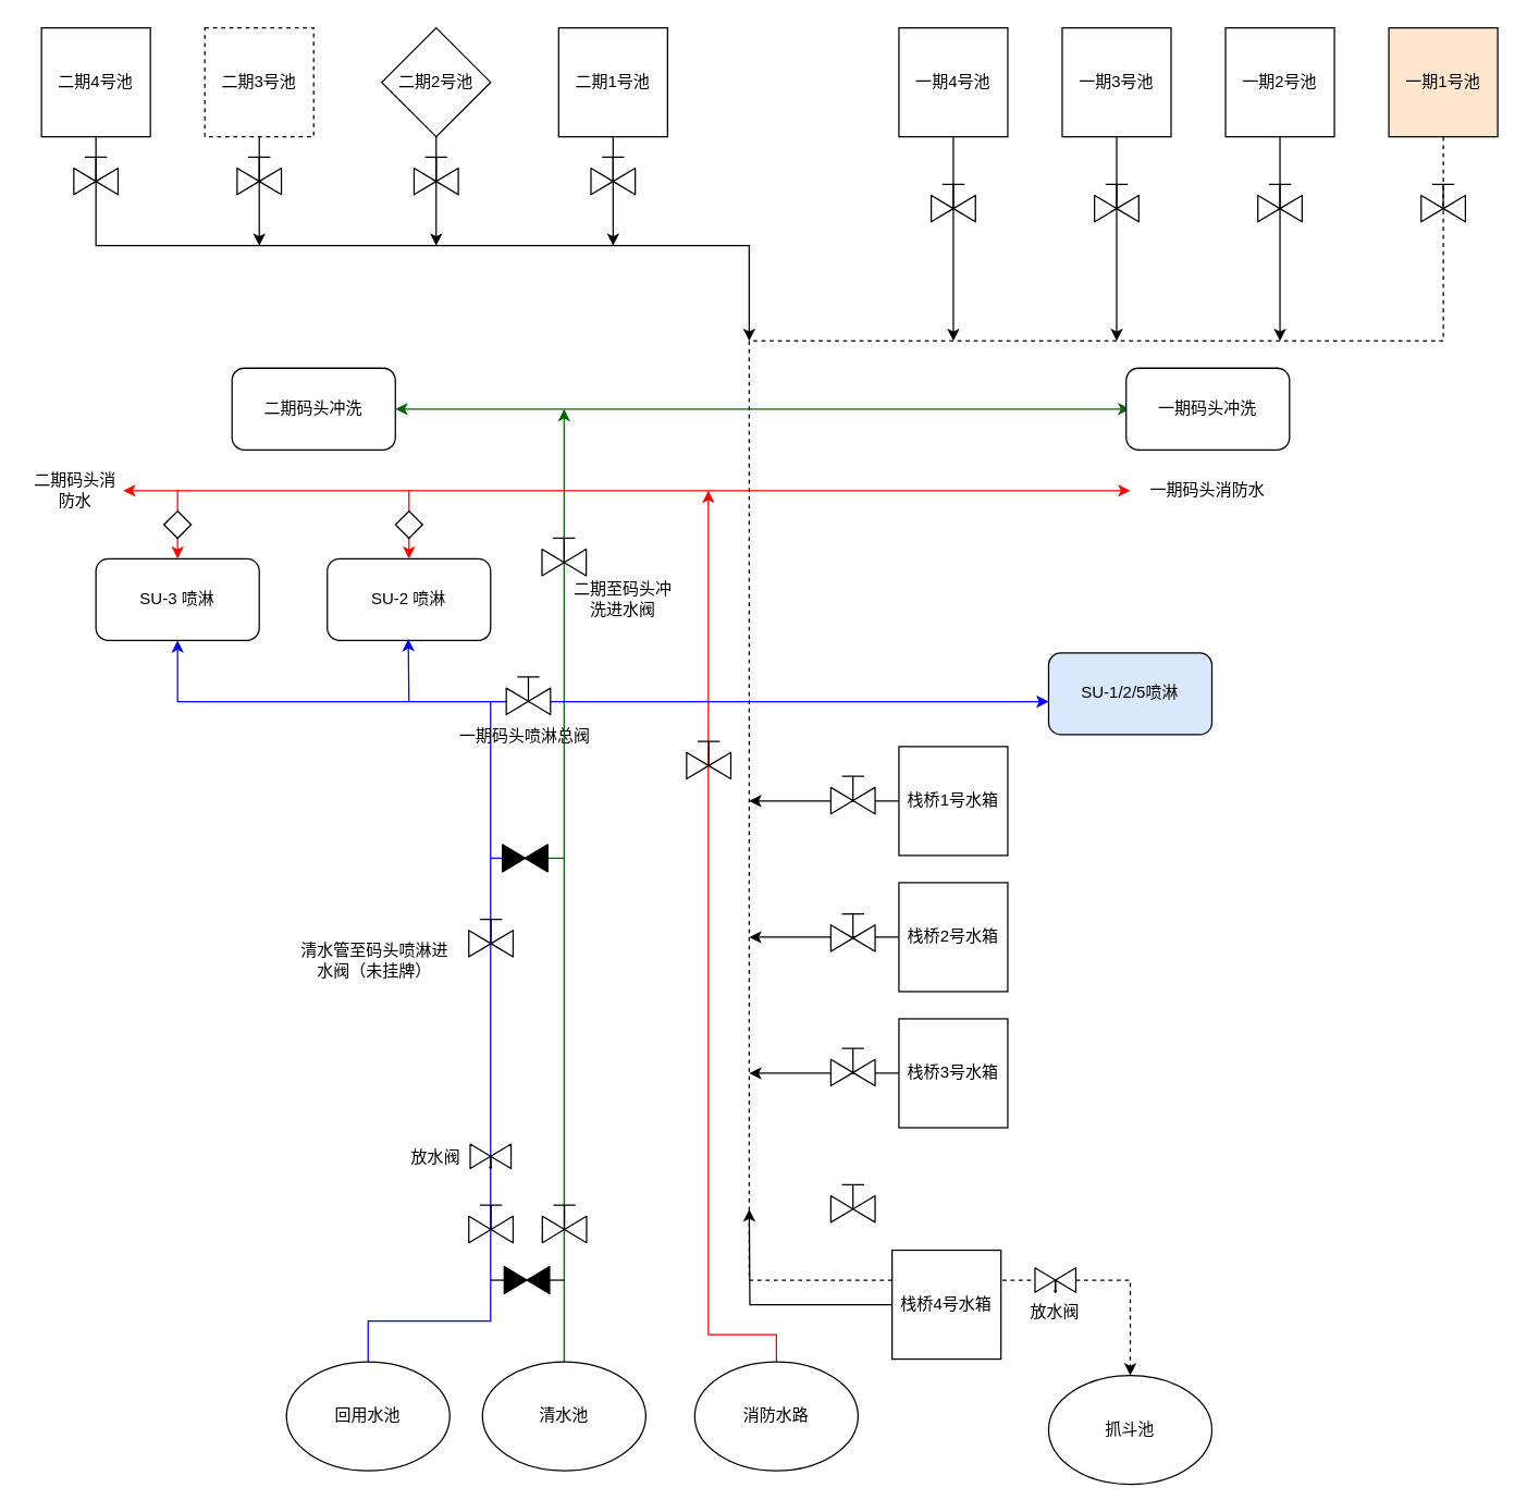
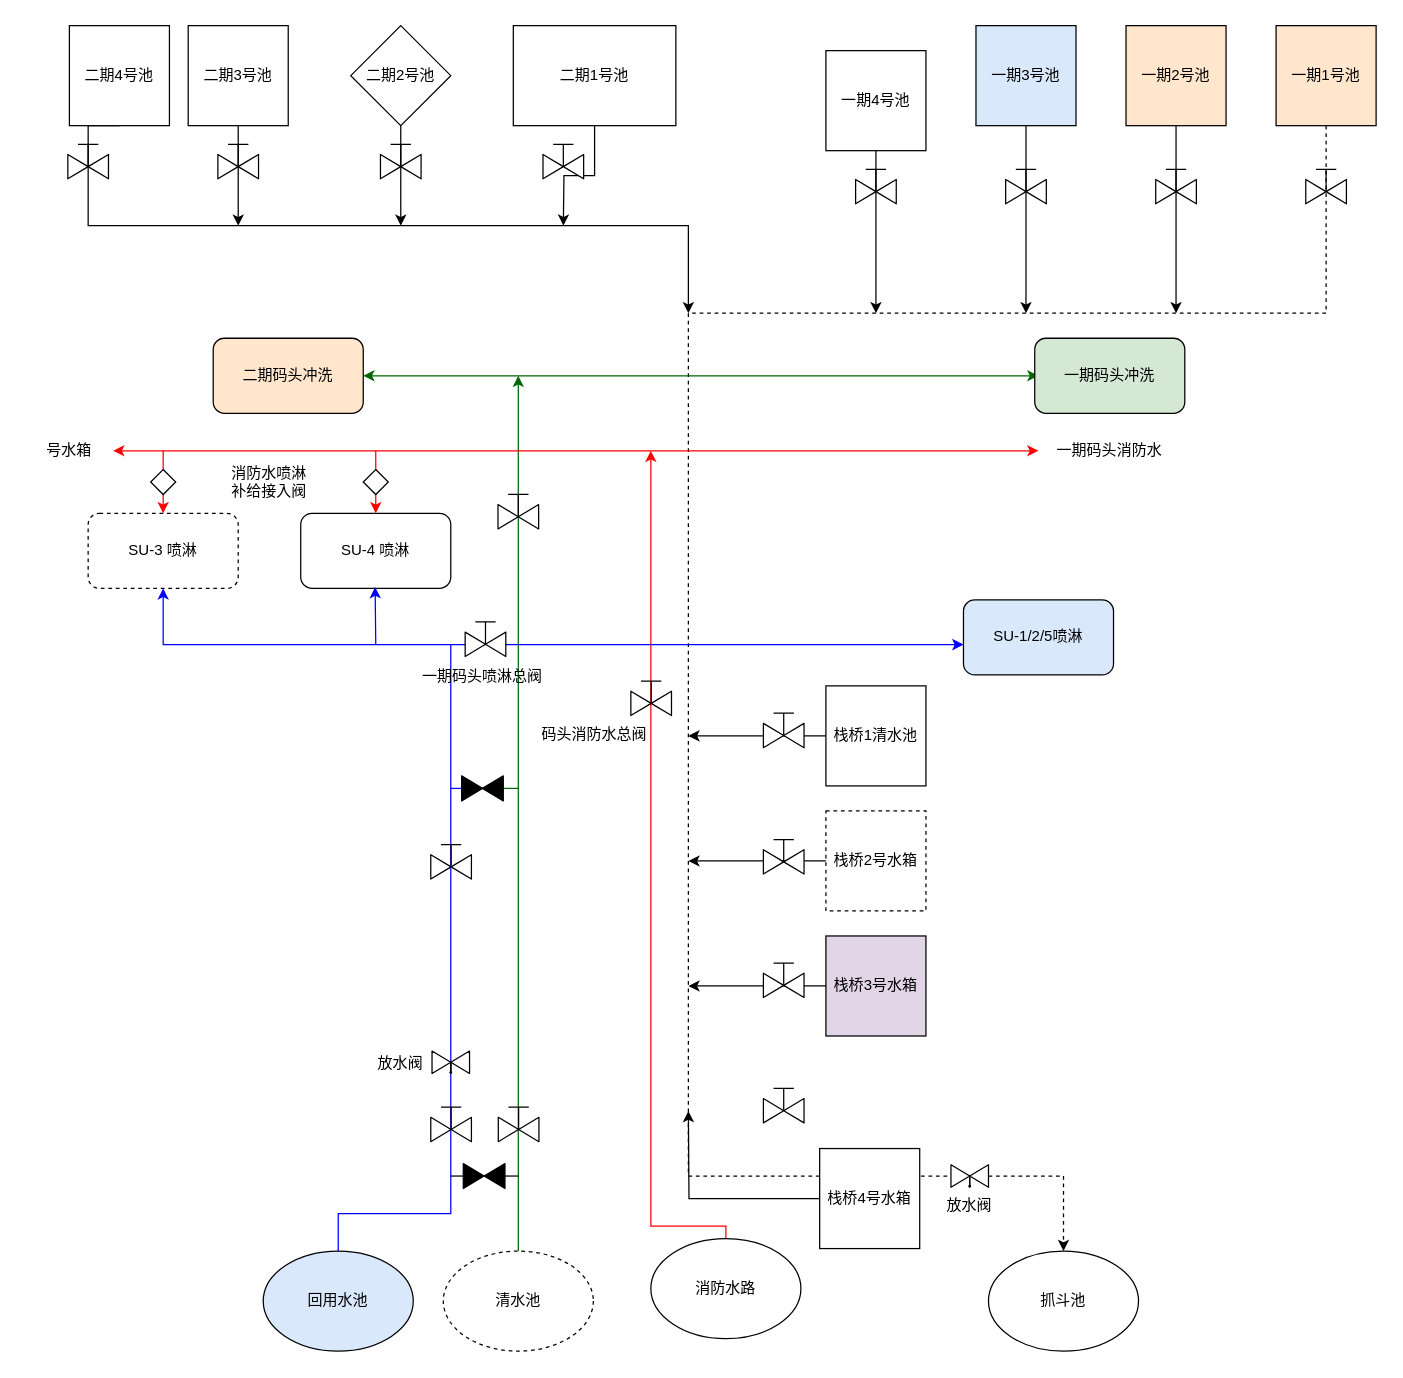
- <mxCell id="3" value="二期4号池" style="whiteSpace=wrap;html=1;aspect=fixed;" parent="1" vertex="1"><mxGeometry x="30" y="20" width="80" height="80" as="geometry" /></mxCell>
+ <mxCell id="3" value="二期4号池" style="whiteSpace=wrap;html=1;aspect=fixed;" parent="1" vertex="1"><mxGeometry x="55" y="20" width="80" height="80" as="geometry" /></mxCell>
- <mxCell id="5" value="二期3号池" style="whiteSpace=wrap;html=1;aspect=fixed;dashed=1;" parent="1" vertex="1"><mxGeometry x="150" y="20" width="80" height="80" as="geometry" /></mxCell>
+ <mxCell id="5" value="二期3号池" style="whiteSpace=wrap;html=1;aspect=fixed;" parent="1" vertex="1"><mxGeometry x="150" y="20" width="80" height="80" as="geometry" /></mxCell>
- <mxCell id="9" value="二期1号池" style="whiteSpace=wrap;html=1;aspect=fixed;" parent="1" vertex="1"><mxGeometry x="410" y="20" width="80" height="80" as="geometry" /></mxCell>
+ <mxCell id="9" value="二期1号池" style="whiteSpace=wrap;html=1;aspect=fixed;" parent="1" vertex="1"><mxGeometry x="410" y="20" width="130" height="80" as="geometry" /></mxCell>
- <mxCell id="11" value="一期4号池" style="whiteSpace=wrap;html=1;aspect=fixed;" parent="1" vertex="1"><mxGeometry x="660" y="20" width="80" height="80" as="geometry" /></mxCell>
+ <mxCell id="11" value="一期4号池" style="whiteSpace=wrap;html=1;aspect=fixed;" parent="1" vertex="1"><mxGeometry x="660" y="40" width="80" height="80" as="geometry" /></mxCell>
- <mxCell id="13" value="一期3号池" style="whiteSpace=wrap;html=1;aspect=fixed;" parent="1" vertex="1"><mxGeometry x="780" y="20" width="80" height="80" as="geometry" /></mxCell>
+ <mxCell id="13" value="一期3号池" style="whiteSpace=wrap;html=1;aspect=fixed;fillColor=#dae8fc;" parent="1" vertex="1"><mxGeometry x="780" y="20" width="80" height="80" as="geometry" /></mxCell>
- <mxCell id="15" value="一期2号池" style="whiteSpace=wrap;html=1;aspect=fixed;" parent="1" vertex="1"><mxGeometry x="900" y="20" width="80" height="80" as="geometry" /></mxCell>
+ <mxCell id="15" value="一期2号池" style="whiteSpace=wrap;html=1;aspect=fixed;fillColor=#ffe6cc;" parent="1" vertex="1"><mxGeometry x="900" y="20" width="80" height="80" as="geometry" /></mxCell>
- <mxCell id="45" value="二期码头冲洗" style="rounded=1;whiteSpace=wrap;html=1;" parent="1" vertex="1"><mxGeometry x="170" y="270" width="120" height="60" as="geometry" /></mxCell>
+ <mxCell id="45" value="二期码头冲洗" style="rounded=1;whiteSpace=wrap;html=1;fillColor=#ffe6cc;" parent="1" vertex="1"><mxGeometry x="170" y="270" width="120" height="60" as="geometry" /></mxCell>
- <mxCell id="48" value="一期码头冲洗" style="rounded=1;whiteSpace=wrap;html=1;" parent="1" vertex="1"><mxGeometry x="827" y="270" width="120" height="60" as="geometry" /></mxCell>
+ <mxCell id="48" value="一期码头冲洗" style="rounded=1;whiteSpace=wrap;html=1;fillColor=#d5e8d4;" parent="1" vertex="1"><mxGeometry x="827" y="270" width="120" height="60" as="geometry" /></mxCell>
- <mxCell id="61" value="二期码头消防水" style="text;html=1;whiteSpace=wrap;strokeColor=none;fillColor=none;align=center;verticalAlign=middle;rounded=0;" parent="1" vertex="1"><mxGeometry x="20" y="345" width="70" height="30" as="geometry" /></mxCell>
+ <mxCell id="61" value="号水箱" style="text;html=1;whiteSpace=wrap;strokeColor=none;fillColor=none;align=center;verticalAlign=middle;rounded=0;" parent="1" vertex="1"><mxGeometry x="20" y="345" width="70" height="30" as="geometry" /></mxCell>
+ <mxCell id="58" value="消防水喷淋补给接入阀" style="text;html=1;whiteSpace=wrap;strokeColor=none;fillColor=none;align=center;verticalAlign=middle;rounded=0;" parent="1" vertex="1"><mxGeometry x="180" y="370" width="70" height="30" as="geometry" /></mxCell>
- <mxCell id="31" value="SU-3 喷淋" style="rounded=1;whiteSpace=wrap;html=1;" parent="1" vertex="1"><mxGeometry x="70" y="410" width="120" height="60" as="geometry" /></mxCell>
+ <mxCell id="31" value="SU-3 喷淋" style="rounded=1;whiteSpace=wrap;html=1;dashed=1;" parent="1" vertex="1"><mxGeometry x="70" y="410" width="120" height="60" as="geometry" /></mxCell>
- <mxCell id="32" value="SU-2 喷淋" style="rounded=1;whiteSpace=wrap;html=1;" parent="1" vertex="1"><mxGeometry x="240" y="410" width="120" height="60" as="geometry" /></mxCell>
+ <mxCell id="32" value="SU-4 喷淋" style="rounded=1;whiteSpace=wrap;html=1;" parent="1" vertex="1"><mxGeometry x="240" y="410" width="120" height="60" as="geometry" /></mxCell>
- <mxCell id="52" value="二期至码头冲洗进水阀" style="text;html=1;whiteSpace=wrap;strokeColor=none;fillColor=none;align=center;verticalAlign=middle;rounded=0;" parent="1" vertex="1"><mxGeometry x="420" y="425" width="74.75" height="30" as="geometry" /></mxCell>
+ <mxCell id="76" value="码头消防水总阀" style="text;html=1;whiteSpace=wrap;strokeColor=none;fillColor=none;align=center;verticalAlign=middle;rounded=0;" vertex="1" parent="1"><mxGeometry x="430.25" y="571.75" width="90" height="30" as="geometry" /></mxCell>
- <mxCell id="27" value="栈桥1号水箱" style="whiteSpace=wrap;html=1;aspect=fixed;" parent="1" vertex="1"><mxGeometry x="660" y="548" width="80" height="80" as="geometry" /></mxCell>
+ <mxCell id="27" value="栈桥1清水池" style="whiteSpace=wrap;html=1;aspect=fixed;" parent="1" vertex="1"><mxGeometry x="660" y="548" width="80" height="80" as="geometry" /></mxCell>
- <mxCell id="25" value="栈桥2号水箱" style="whiteSpace=wrap;html=1;aspect=fixed;" parent="1" vertex="1"><mxGeometry x="660" y="648" width="80" height="80" as="geometry" /></mxCell>
+ <mxCell id="25" value="栈桥2号水箱" style="whiteSpace=wrap;html=1;aspect=fixed;dashed=1;" parent="1" vertex="1"><mxGeometry x="660" y="648" width="80" height="80" as="geometry" /></mxCell>
- <mxCell id="51" value="清水管至码头喷淋进水阀（未挂牌）" style="text;html=1;whiteSpace=wrap;strokeColor=none;fillColor=none;align=center;verticalAlign=middle;rounded=0;" parent="1" vertex="1"><mxGeometry x="220" y="680" width="110" height="50" as="geometry" /></mxCell>
- <mxCell id="29" value="栈桥3号水箱" style="whiteSpace=wrap;html=1;aspect=fixed;" parent="1" vertex="1"><mxGeometry x="660" y="748" width="80" height="80" as="geometry" /></mxCell>
+ <mxCell id="29" value="栈桥3号水箱" style="whiteSpace=wrap;html=1;aspect=fixed;fillColor=#e1d5e7;" parent="1" vertex="1"><mxGeometry x="660" y="748" width="80" height="80" as="geometry" /></mxCell>
- <mxCell id="19" value="回用水池" style="ellipse;whiteSpace=wrap;html=1;" parent="1" vertex="1"><mxGeometry x="210" y="1000" width="120" height="80" as="geometry" /></mxCell>
+ <mxCell id="19" value="回用水池" style="ellipse;whiteSpace=wrap;html=1;fillColor=#dae8fc;" parent="1" vertex="1"><mxGeometry x="210" y="1000" width="120" height="80" as="geometry" /></mxCell>
- <mxCell id="21" value="清水池" style="ellipse;whiteSpace=wrap;html=1;" parent="1" vertex="1"><mxGeometry x="354" y="1000" width="120" height="80" as="geometry" /></mxCell>
+ <mxCell id="21" value="清水池" style="ellipse;whiteSpace=wrap;html=1;dashed=1;" parent="1" vertex="1"><mxGeometry x="354" y="1000" width="120" height="80" as="geometry" /></mxCell>
- <mxCell id="36" value="消防水路" style="ellipse;whiteSpace=wrap;html=1;" parent="1" vertex="1"><mxGeometry x="510" y="1000" width="120" height="80" as="geometry" /></mxCell>
+ <mxCell id="36" value="消防水路" style="ellipse;whiteSpace=wrap;html=1;" parent="1" vertex="1"><mxGeometry x="520" y="990" width="120" height="80" as="geometry" /></mxCell>
- <mxCell id="30" value="抓斗池" style="ellipse;whiteSpace=wrap;html=1;" parent="1" vertex="1"><mxGeometry x="770" y="1010" width="120" height="80" as="geometry" /></mxCell>
+ <mxCell id="30" value="抓斗池" style="ellipse;whiteSpace=wrap;html=1;" parent="1" vertex="1"><mxGeometry x="790" y="1000" width="120" height="80" as="geometry" /></mxCell>
